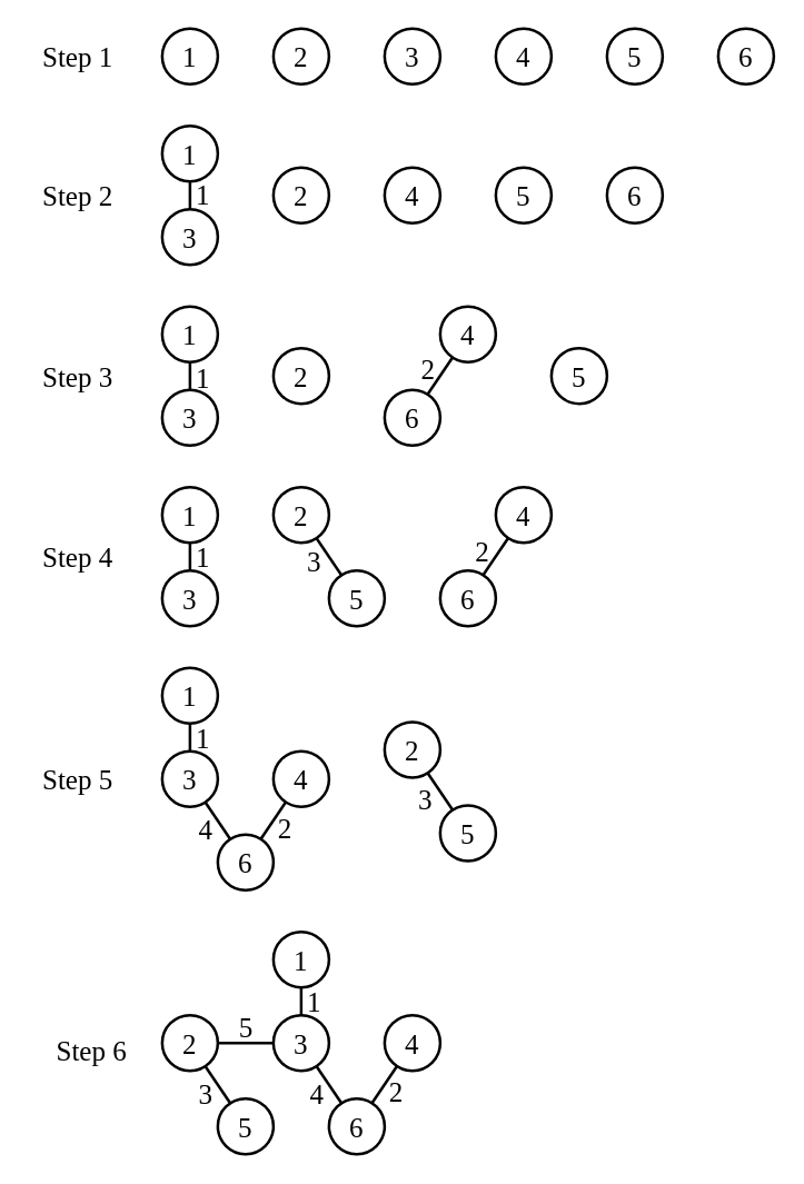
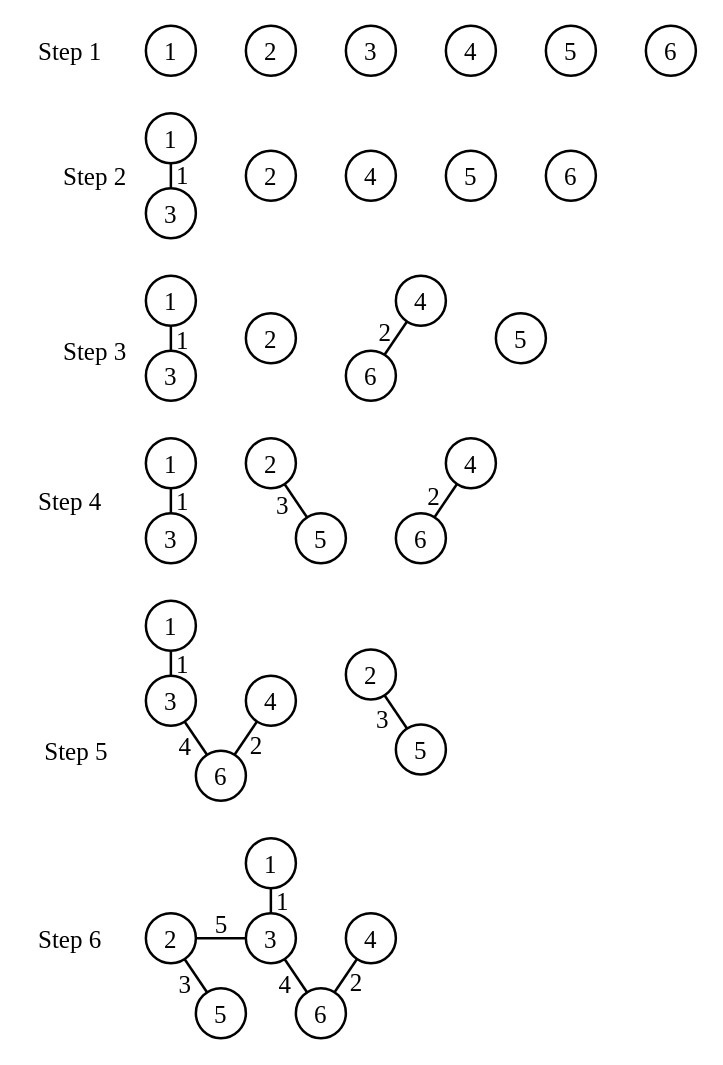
- <mxCell id="19" value="&lt;font style=&quot;font-size: 20px;&quot; face=&quot;Times New Roman&quot;&gt;Step 2&lt;/font&gt;" style="text;html=1;align=center;verticalAlign=middle;resizable=0;points=[];autosize=1;strokeColor=none;fillColor=none;strokeWidth=2;" parent="11" vertex="1"><mxGeometry y="30" width="70" height="40" as="geometry" /></mxCell>
+ <mxCell id="19" value="&lt;font style=&quot;font-size: 20px;&quot; face=&quot;Times New Roman&quot;&gt;Step 2&lt;/font&gt;" style="text;html=1;align=center;verticalAlign=middle;resizable=0;points=[];autosize=1;strokeColor=none;fillColor=none;strokeWidth=2;" parent="11" vertex="1"><mxGeometry x="20" y="30" width="70" height="40" as="geometry" /></mxCell>
- <mxCell id="29" value="&lt;font style=&quot;font-size: 20px;&quot; face=&quot;Times New Roman&quot;&gt;Step 3&lt;/font&gt;" style="text;html=1;align=center;verticalAlign=middle;resizable=0;points=[];autosize=1;strokeColor=none;fillColor=none;strokeWidth=2;" parent="21" vertex="1"><mxGeometry y="30" width="70" height="40" as="geometry" /></mxCell>
+ <mxCell id="29" value="&lt;font style=&quot;font-size: 20px;&quot; face=&quot;Times New Roman&quot;&gt;Step 3&lt;/font&gt;" style="text;html=1;align=center;verticalAlign=middle;resizable=0;points=[];autosize=1;strokeColor=none;fillColor=none;strokeWidth=2;" parent="21" vertex="1"><mxGeometry x="20" y="40" width="70" height="40" as="geometry" /></mxCell>
- <mxCell id="53" value="&lt;font style=&quot;font-size: 20px;&quot; face=&quot;Times New Roman&quot;&gt;Step 5&lt;/font&gt;" style="text;html=1;align=center;verticalAlign=middle;resizable=0;points=[];autosize=1;strokeColor=none;fillColor=none;strokeWidth=2;" parent="47" vertex="1"><mxGeometry y="60" width="70" height="40" as="geometry" /></mxCell>
+ <mxCell id="53" value="&lt;font style=&quot;font-size: 20px;&quot; face=&quot;Times New Roman&quot;&gt;Step 5&lt;/font&gt;" style="text;html=1;align=center;verticalAlign=middle;resizable=0;points=[];autosize=1;strokeColor=none;fillColor=none;strokeWidth=2;" parent="47" vertex="1"><mxGeometry x="5" y="100" width="70" height="40" as="geometry" /></mxCell>
- <mxCell id="69" value="&lt;font style=&quot;font-size: 20px;&quot; face=&quot;Times New Roman&quot;&gt;Step 6&lt;/font&gt;" style="text;html=1;align=center;verticalAlign=middle;resizable=0;points=[];autosize=1;strokeColor=none;fillColor=none;strokeWidth=2;" parent="63" vertex="1"><mxGeometry x="10" y="65" width="70" height="40" as="geometry" /></mxCell>
+ <mxCell id="69" value="&lt;font style=&quot;font-size: 20px;&quot; face=&quot;Times New Roman&quot;&gt;Step 6&lt;/font&gt;" style="text;html=1;align=center;verticalAlign=middle;resizable=0;points=[];autosize=1;strokeColor=none;fillColor=none;strokeWidth=2;" parent="63" vertex="1"><mxGeometry y="60" width="70" height="40" as="geometry" /></mxCell>
